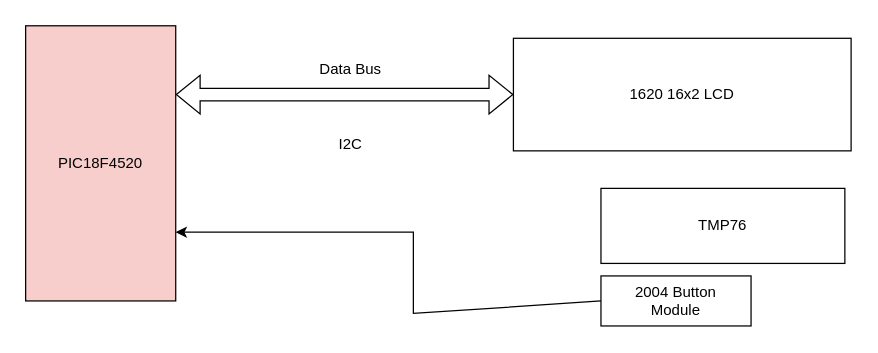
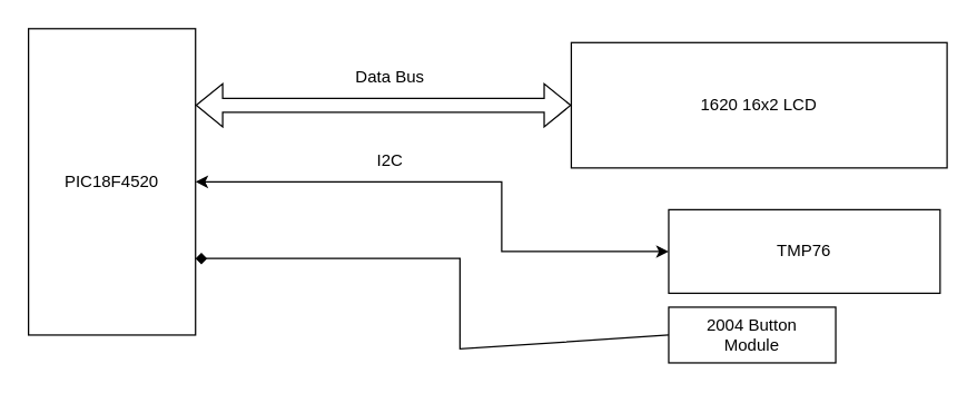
- <mxCell id="2" value="PIC18F4520" style="rounded=0;whiteSpace=wrap;html=1;fillColor=#f8cecc;" vertex="1" parent="1"><mxGeometry x="20" y="20" width="120" height="220" as="geometry" /></mxCell>
+ <mxCell id="2" value="PIC18F4520" style="rounded=0;whiteSpace=wrap;html=1;" vertex="1" parent="1"><mxGeometry x="20" y="20" width="120" height="220" as="geometry" /></mxCell>
+ <mxCell id="7" value="" style="endArrow=classic;startArrow=classic;html=1;rounded=0;entryX=0;entryY=0.5;entryDx=0;entryDy=0;" edge="1" parent="1" source="2" target="6"><mxGeometry width="50" height="50" relative="1" as="geometry"><mxPoint x="290" y="160" as="sourcePoint" /><mxPoint x="340" y="110" as="targetPoint" /><Array as="points"><mxPoint x="360" y="130" /><mxPoint x="360" y="180" /></Array></mxGeometry></mxCell>
- <mxCell id="10" value="" style="endArrow=classic;html=1;rounded=0;entryX=1;entryY=0.75;entryDx=0;entryDy=0;exitX=0;exitY=0.5;exitDx=0;exitDy=0;" edge="1" parent="1" source="9" target="2"><mxGeometry width="50" height="50" relative="1" as="geometry"><mxPoint x="290" y="160" as="sourcePoint" /><mxPoint x="340" y="110" as="targetPoint" /><Array as="points"><mxPoint x="330" y="250" /><mxPoint x="330" y="185" /></Array></mxGeometry></mxCell>
+ <mxCell id="10" value="" style="endArrow=diamond;html=1;rounded=0;entryX=1;entryY=0.75;entryDx=0;entryDy=0;exitX=0;exitY=0.5;exitDx=0;exitDy=0;" edge="1" parent="1" source="9" target="2"><mxGeometry width="50" height="50" relative="1" as="geometry"><mxPoint x="290" y="160" as="sourcePoint" /><mxPoint x="340" y="110" as="targetPoint" /><Array as="points"><mxPoint x="330" y="250" /><mxPoint x="330" y="185" /></Array></mxGeometry></mxCell>
